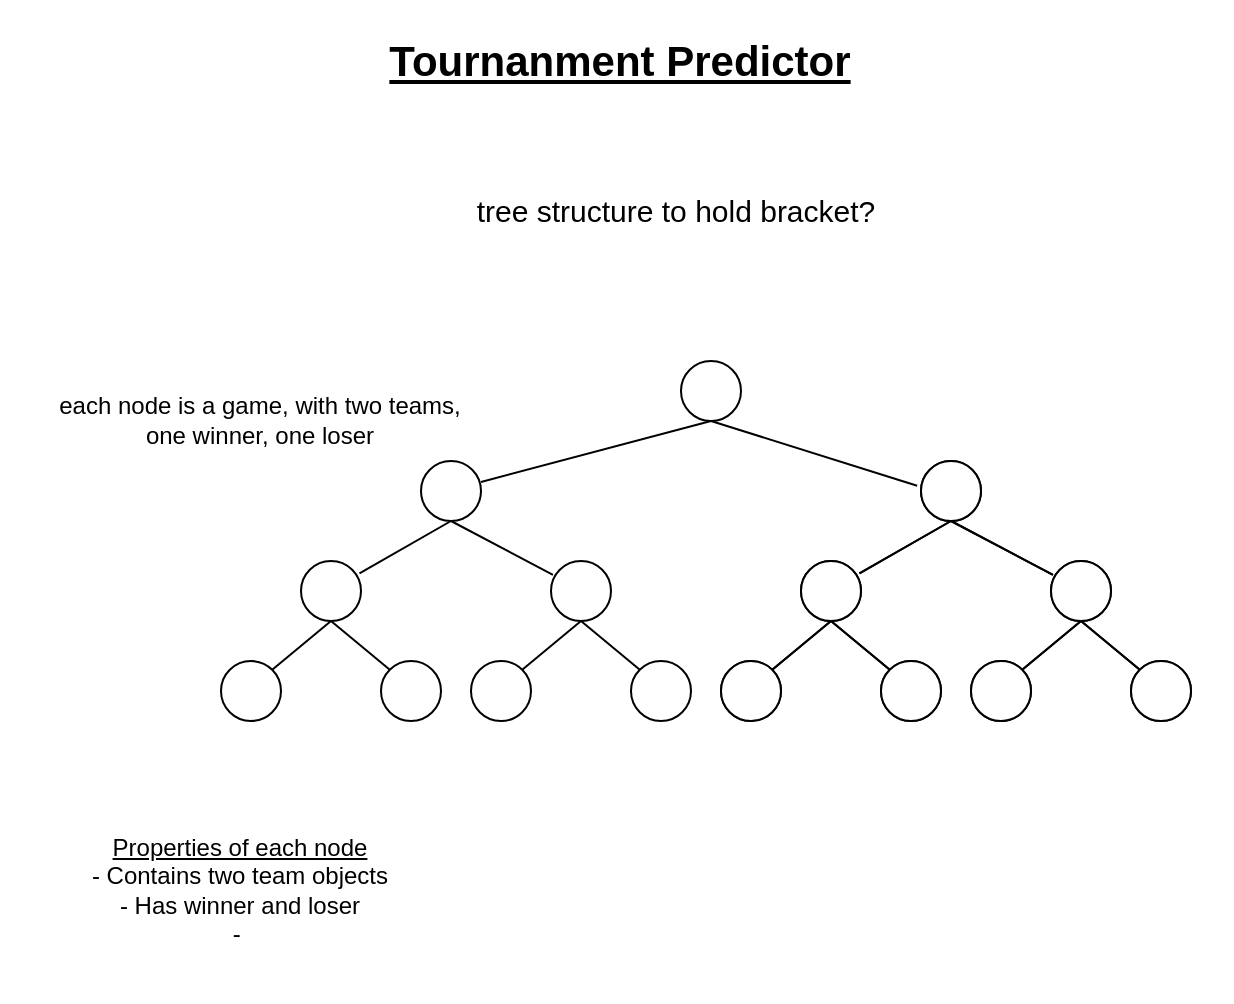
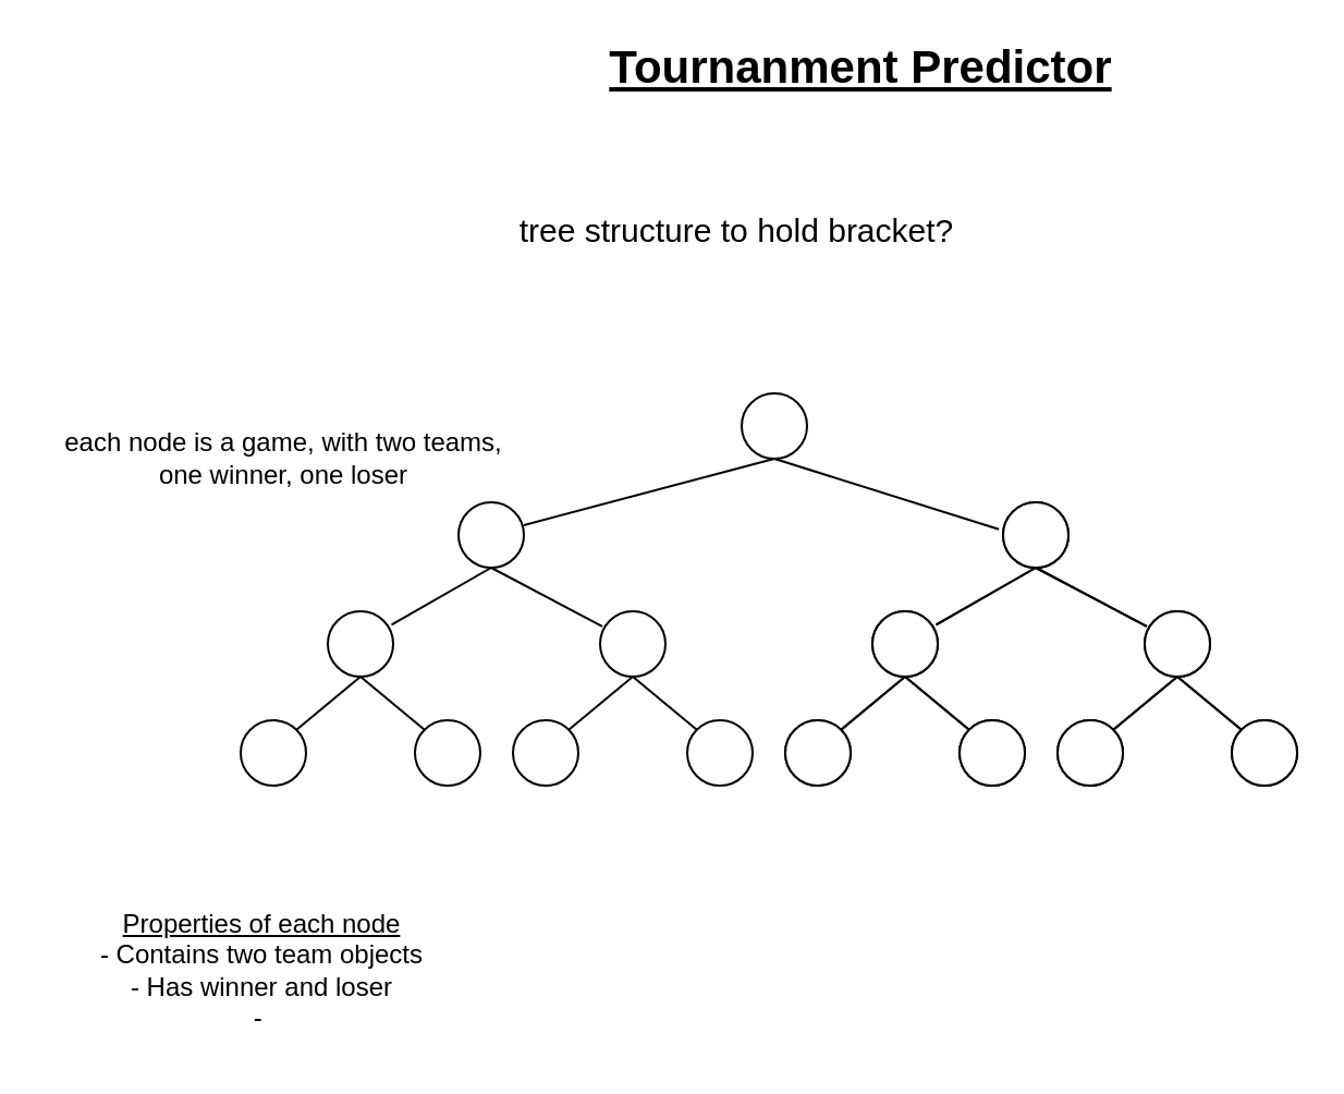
- <mxCell id="2" value="&lt;font style=&quot;font-size: 21px&quot;&gt;&lt;b&gt;&lt;u&gt;Tournanment Predictor&lt;/u&gt;&lt;/b&gt;&lt;/font&gt;" style="text;html=1;strokeColor=none;fillColor=none;align=center;verticalAlign=middle;whiteSpace=wrap;rounded=0;" parent="1" vertex="1"><mxGeometry x="180" y="20" width="260" height="20" as="geometry" /></mxCell>
+ <mxCell id="2" value="&lt;font style=&quot;font-size: 21px&quot;&gt;&lt;b&gt;&lt;u&gt;Tournanment Predictor&lt;/u&gt;&lt;/b&gt;&lt;/font&gt;" style="text;html=1;strokeColor=none;fillColor=none;align=center;verticalAlign=middle;whiteSpace=wrap;rounded=0;" parent="1" vertex="1"><mxGeometry x="265" y="20" width="260" height="20" as="geometry" /></mxCell>
